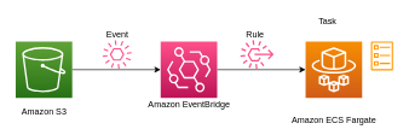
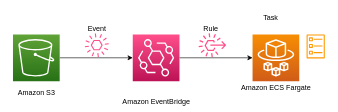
- <mxCell id="9" value="Amazon EventBridge" style="text;html=1;align=center;verticalAlign=middle;resizable=0;points=[];autosize=1;strokeColor=none;fillColor=none;" vertex="1" parent="1"><mxGeometry x="195" y="135" width="130" height="20" as="geometry" /></mxCell>
+ <mxCell id="9" value="Amazon EventBridge" style="text;html=1;align=center;verticalAlign=middle;resizable=0;points=[];autosize=1;strokeColor=none;fillColor=none;" vertex="1" parent="1"><mxGeometry x="195" y="160" width="130" height="20" as="geometry" /></mxCell>
- <mxCell id="12" value="Amazon ECS Fargate" style="text;html=1;align=center;verticalAlign=middle;resizable=0;points=[];autosize=1;strokeColor=none;fillColor=none;" vertex="1" parent="1"><mxGeometry x="395" y="157" width="130" height="20" as="geometry" /></mxCell>
+ <mxCell id="12" value="Amazon ECS Fargate" style="text;html=1;align=center;verticalAlign=middle;resizable=0;points=[];autosize=1;strokeColor=none;fillColor=none;" vertex="1" parent="1"><mxGeometry x="395" y="137" width="130" height="20" as="geometry" /></mxCell>
